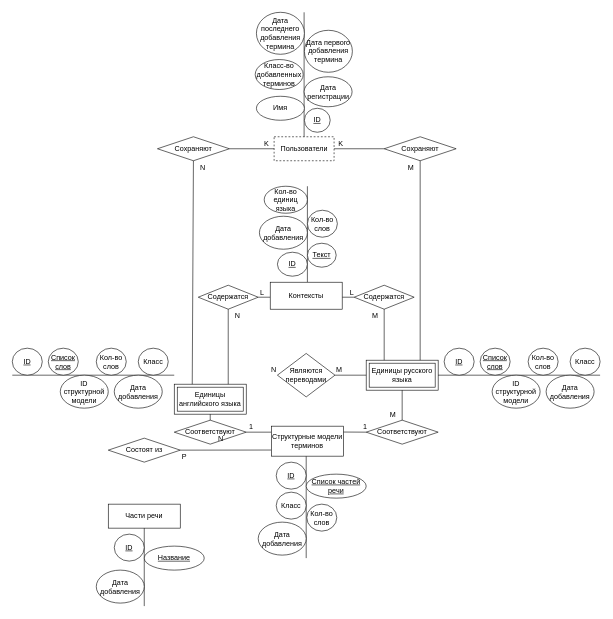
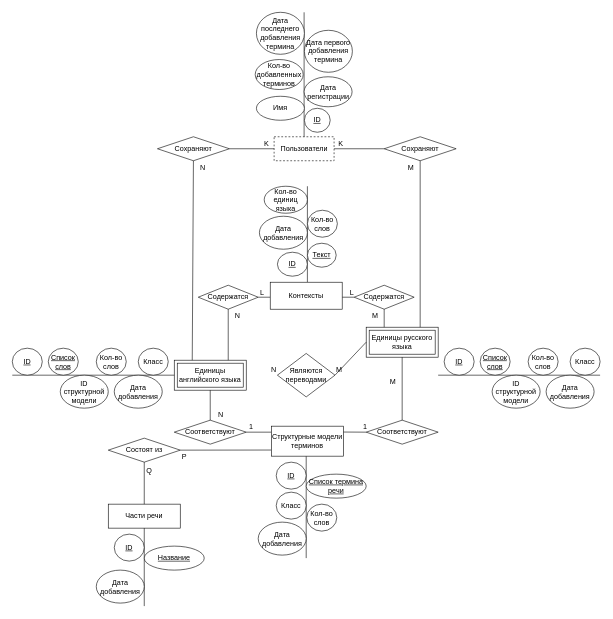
- <mxCell id="53" value="Класс-во&lt;br&gt;добавленных терминов" style="ellipse;whiteSpace=wrap;html=1;align=center;" parent="1" vertex="1"><mxGeometry x="425" y="98.75" width="80" height="50" as="geometry" /></mxCell>
+ <mxCell id="53" value="Кол-во&lt;br&gt;добавленных терминов" style="ellipse;whiteSpace=wrap;html=1;align=center;" parent="1" vertex="1"><mxGeometry x="425" y="98.75" width="80" height="50" as="geometry" /></mxCell>
- <mxCell id="3" value="Единицы русского языка" style="shape=ext;margin=3;double=1;whiteSpace=wrap;html=1;align=center;" parent="1" vertex="1"><mxGeometry x="610" y="600" width="120" height="50" as="geometry" /></mxCell>
+ <mxCell id="3" value="Единицы русского языка" style="shape=ext;margin=3;double=1;whiteSpace=wrap;html=1;align=center;" parent="1" vertex="1"><mxGeometry x="610" y="545" width="120" height="50" as="geometry" /></mxCell>
- <mxCell id="2" value="Единицы английского языка" style="shape=ext;margin=3;double=1;whiteSpace=wrap;html=1;align=center;" parent="1" vertex="1"><mxGeometry x="290" y="640" width="120" height="50" as="geometry" /></mxCell>
+ <mxCell id="2" value="Единицы английского языка" style="shape=ext;margin=3;double=1;whiteSpace=wrap;html=1;align=center;" parent="1" vertex="1"><mxGeometry x="290" y="600" width="120" height="50" as="geometry" /></mxCell>
+ <mxCell id="77" value="" style="endArrow=none;html=1;rounded=0;exitX=0.5;exitY=0;exitDx=0;exitDy=0;entryX=0.5;entryY=1;entryDx=0;entryDy=0;" parent="1" source="70" target="74" edge="1"><mxGeometry relative="1" as="geometry"><mxPoint x="360" y="710" as="sourcePoint" /><mxPoint x="360" y="660" as="targetPoint" /></mxGeometry></mxCell>
+ <mxCell id="78" value="Q" style="resizable=0;html=1;align=right;verticalAlign=bottom;" parent="77" connectable="0" vertex="1"><mxGeometry x="1" relative="1" as="geometry"><mxPoint x="13" y="23" as="offset" /></mxGeometry></mxCell>
- <mxCell id="30" value="Список частей речи" style="ellipse;whiteSpace=wrap;html=1;align=center;fontStyle=4;" parent="1" vertex="1"><mxGeometry x="510" y="790" width="100" height="40" as="geometry" /></mxCell>
+ <mxCell id="30" value="Список термина речи" style="ellipse;whiteSpace=wrap;html=1;align=center;fontStyle=4;" parent="1" vertex="1"><mxGeometry x="510" y="790" width="100" height="40" as="geometry" /></mxCell>
